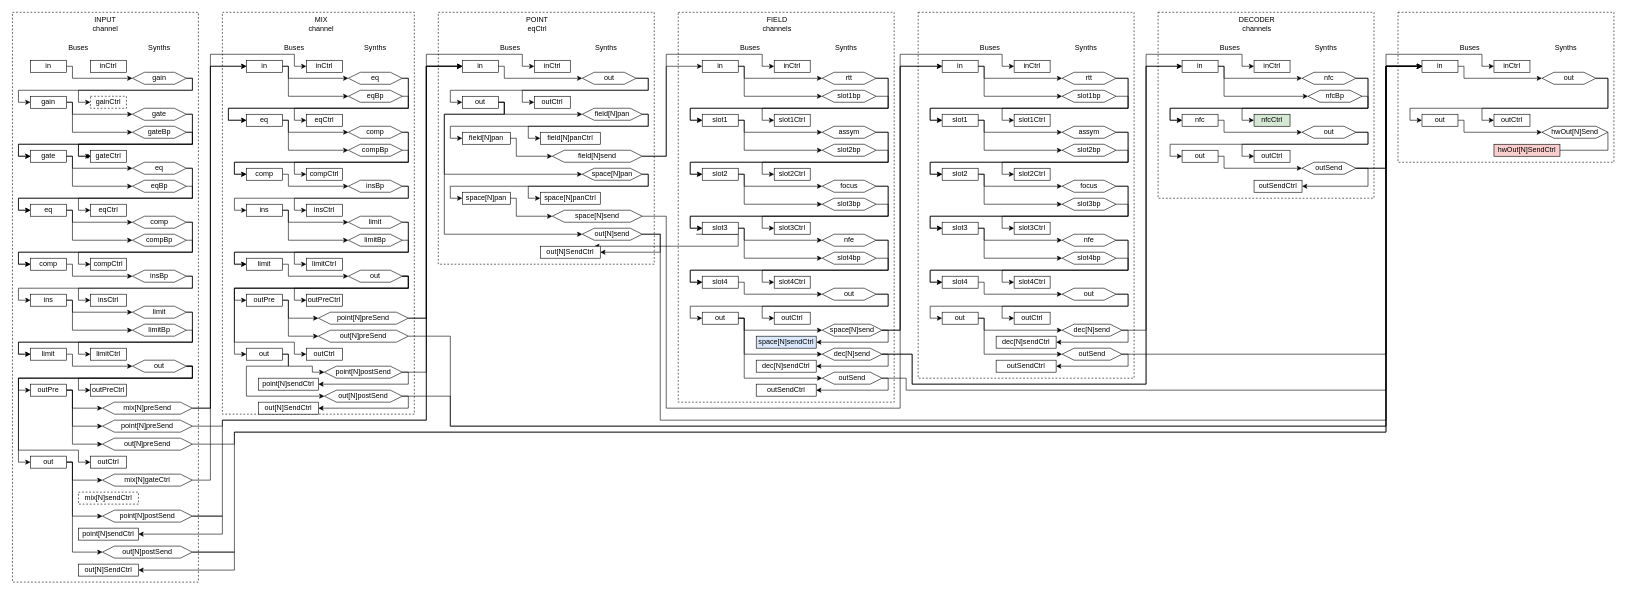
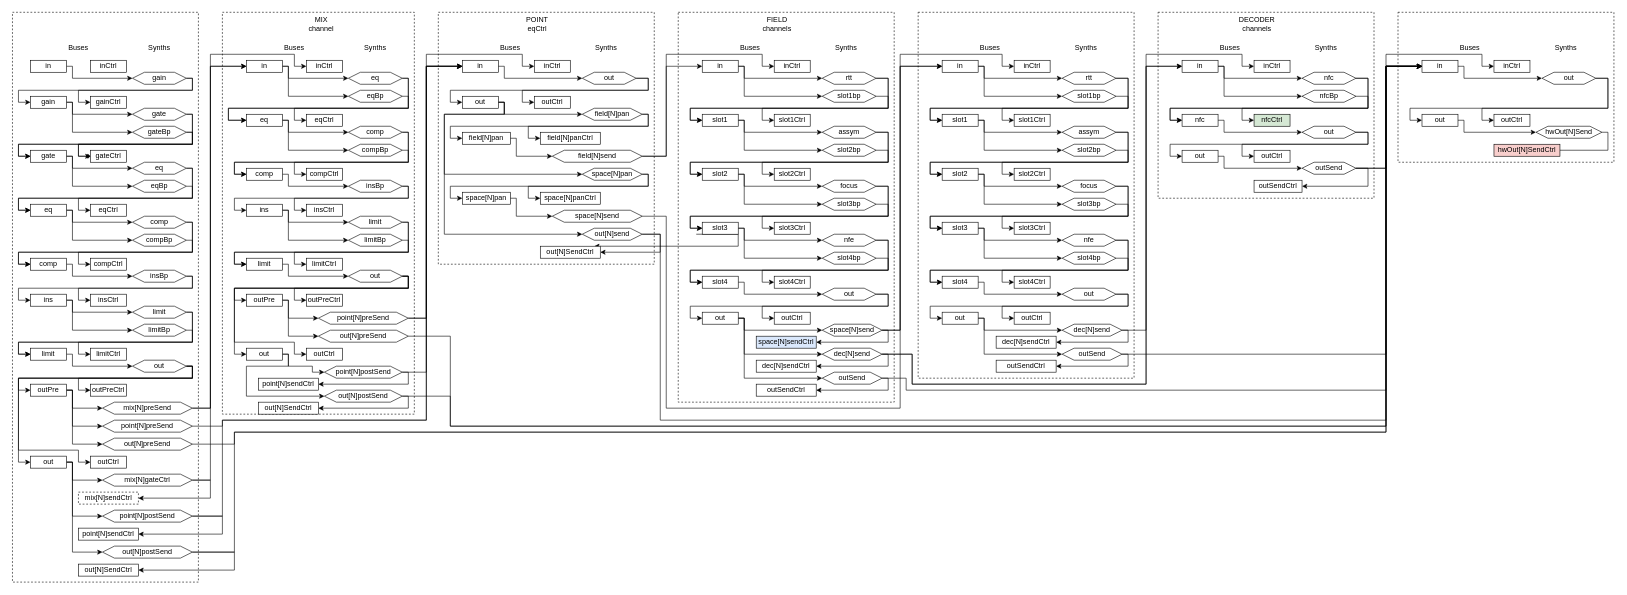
- <mxCell id="6" value="INPUT&lt;br&gt;channel" style="text;html=1;strokeColor=none;fillColor=none;align=center;verticalAlign=middle;whiteSpace=wrap;rounded=0;" vertex="1" parent="1"><mxGeometry x="30" y="20" width="290" height="40" as="geometry" /></mxCell>
- <mxCell id="324" value="nfcBp" style="shape=hexagon;perimeter=hexagonPerimeter2;whiteSpace=wrap;html=1;fixedSize=1;" vertex="1" parent="1"><mxGeometry x="2180" y="150" width="90" height="20" as="geometry" /></mxCell>
+ <mxCell id="324" value="nfcBp" style="shape=hexagon;perimeter=hexagonPerimeter2;whiteSpace=wrap;html=1;fixedSize=1;" vertex="1" parent="1"><mxGeometry x="2170" y="150" width="90" height="20" as="geometry" /></mxCell>
- <mxCell id="27" value="gainCtrl" style="rounded=0;whiteSpace=wrap;html=1;dashed=1;" vertex="1" parent="1"><mxGeometry x="150" y="160" width="60" height="20" as="geometry" /></mxCell>
+ <mxCell id="27" value="gainCtrl" style="rounded=0;whiteSpace=wrap;html=1;" vertex="1" parent="1"><mxGeometry x="150" y="160" width="60" height="20" as="geometry" /></mxCell>
- <mxCell id="338" value="hwOut[N]Send" style="shape=hexagon;perimeter=hexagonPerimeter2;whiteSpace=wrap;html=1;fixedSize=1;" vertex="1" parent="1"><mxGeometry x="2570" y="210" width="110" height="20" as="geometry" /></mxCell>
+ <mxCell id="338" value="hwOut[N]Send" style="shape=hexagon;perimeter=hexagonPerimeter2;whiteSpace=wrap;html=1;fixedSize=1;" vertex="1" parent="1"><mxGeometry x="2560" y="210" width="110" height="20" as="geometry" /></mxCell>
+ <mxCell id="141" style="edgeStyle=orthogonalEdgeStyle;rounded=0;orthogonalLoop=1;jettySize=auto;html=1;exitX=1;exitY=0.5;exitDx=0;exitDy=0;entryX=1;entryY=0.5;entryDx=0;entryDy=0;" edge="1" parent="1" source="142" target="346"><mxGeometry relative="1" as="geometry"><Array as="points"><mxPoint x="350" y="800" /><mxPoint x="350" y="830" /></Array></mxGeometry></mxCell>
